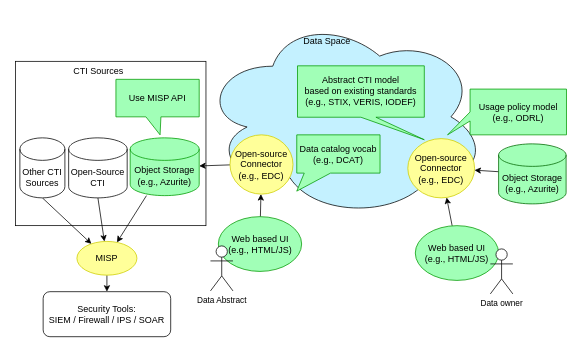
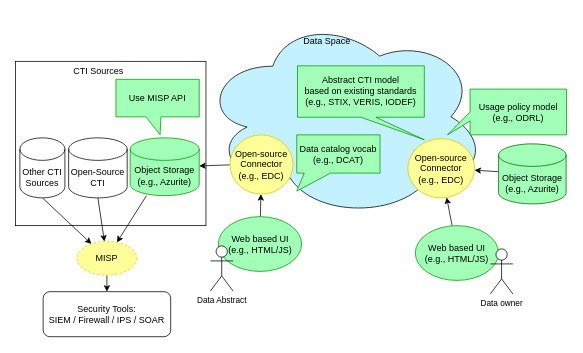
- <mxCell id="15" value="MISP" style="ellipse;whiteSpace=wrap;html=1;aspect=fixed;strokeColor=#CCCC00;fillColor=#FFFF99;" parent="1" vertex="1"><mxGeometry x="102" y="321" width="80" height="45" as="geometry" /></mxCell>
+ <mxCell id="15" value="MISP" style="ellipse;whiteSpace=wrap;html=1;aspect=fixed;strokeColor=#CCCC00;fillColor=#FFFF99;dashed=1;" parent="1" vertex="1"><mxGeometry x="102" y="321" width="80" height="45" as="geometry" /></mxCell>
